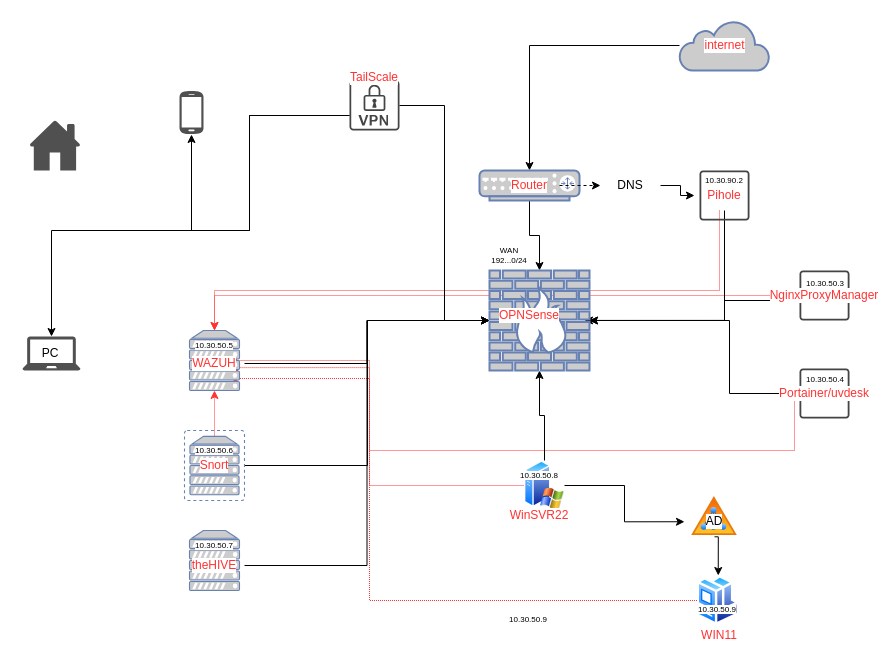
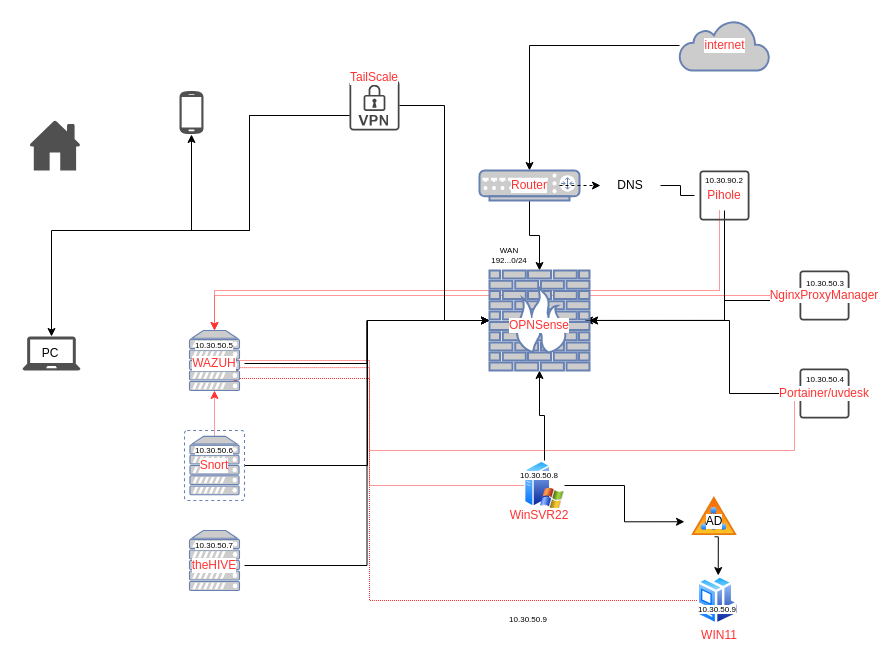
- <mxCell id="16" style="edgeStyle=orthogonalEdgeStyle;rounded=0;orthogonalLoop=1;jettySize=auto;html=1;entryX=0;entryY=0.5;entryDx=0;entryDy=0;" parent="1" source="21" target="48" edge="1"><mxGeometry relative="1" as="geometry" /></mxCell>
+ <mxCell id="16" style="edgeStyle=orthogonalEdgeStyle;rounded=0;orthogonalLoop=1;jettySize=auto;html=1;entryX=0;entryY=0.5;entryDx=0;entryDy=0;endArrow=none;" parent="1" source="21" target="48" edge="1"><mxGeometry relative="1" as="geometry" /></mxCell>
- <mxCell id="44" value="&lt;font color=&quot;#ff3333&quot;&gt;OPNSense&lt;/font&gt;" style="text;html=1;align=center;verticalAlign=middle;whiteSpace=wrap;rounded=0;labelBackgroundColor=default;" parent="42" vertex="1"><mxGeometry x="20" y="60" width="60" height="30" as="geometry" /></mxCell>
+ <mxCell id="44" value="&lt;font color=&quot;#ff3333&quot;&gt;OPNSense&lt;/font&gt;" style="text;html=1;align=center;verticalAlign=middle;whiteSpace=wrap;rounded=0;labelBackgroundColor=default;" parent="42" vertex="1"><mxGeometry x="30" y="70" width="60" height="30" as="geometry" /></mxCell>
